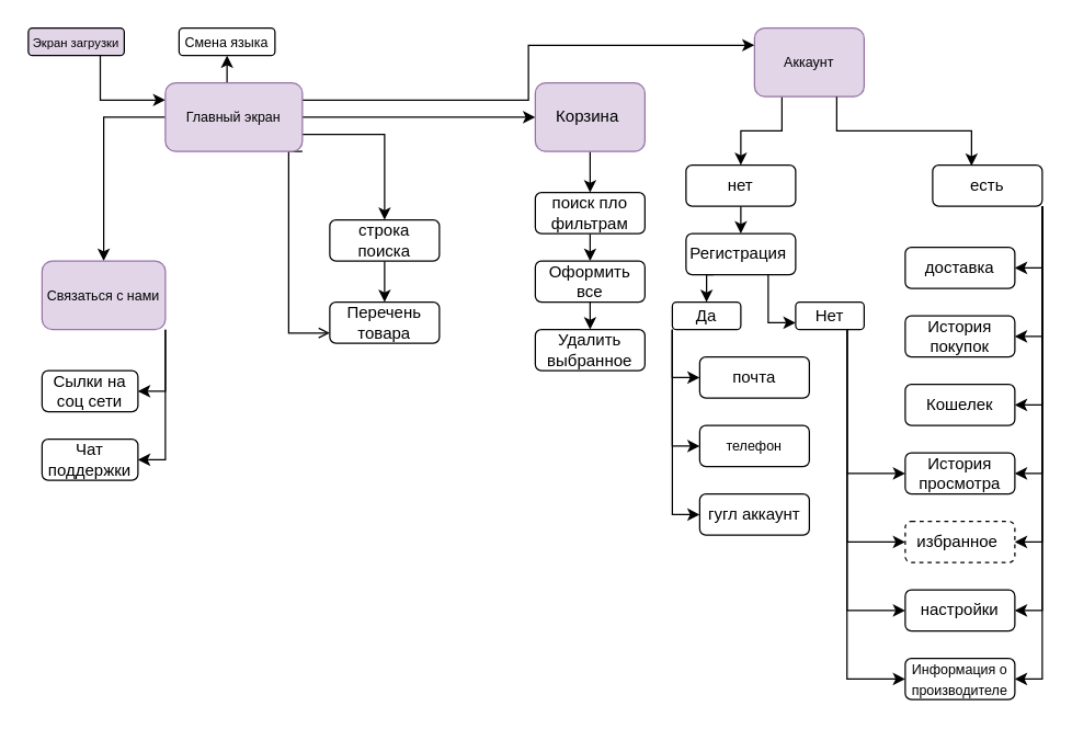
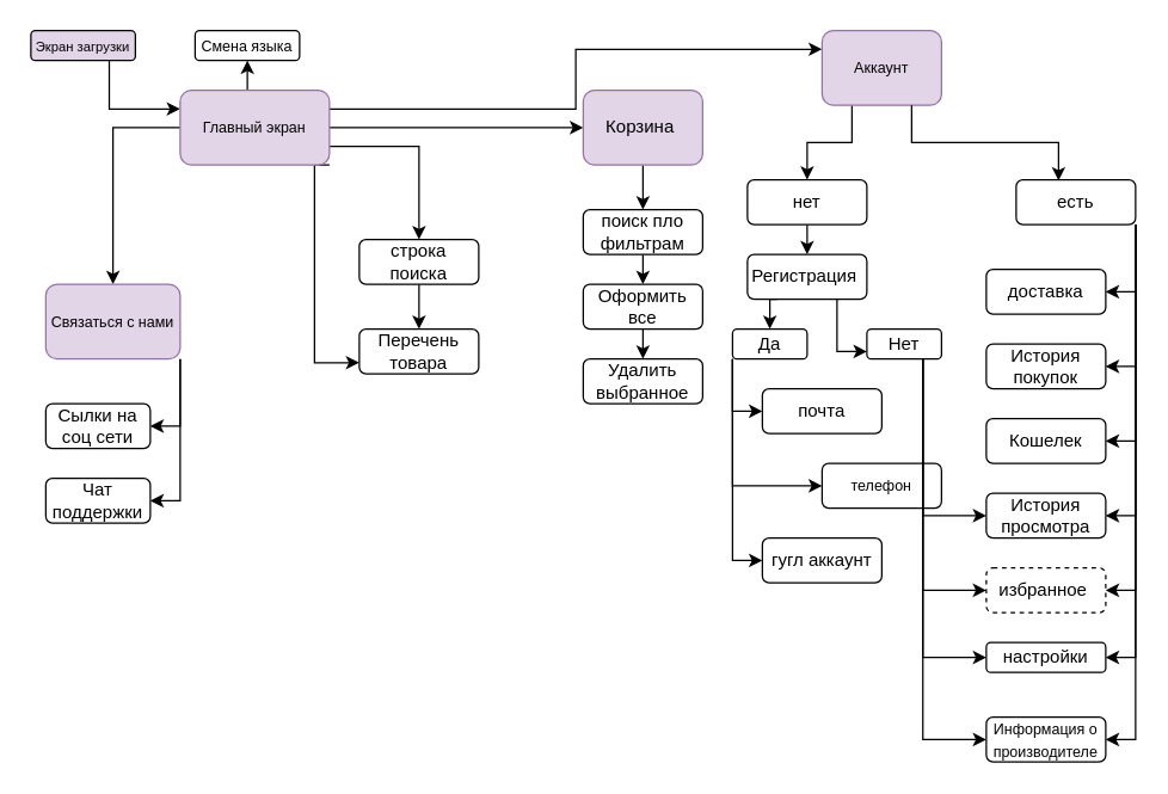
- <mxCell id="7" style="edgeStyle=orthogonalEdgeStyle;rounded=0;orthogonalLoop=1;jettySize=auto;html=1;exitX=1;exitY=1;exitDx=0;exitDy=0;entryX=0;entryY=0.75;entryDx=0;entryDy=0;endArrow=open;" edge="1" parent="1" source="10" target="48"><mxGeometry relative="1" as="geometry"><Array as="points"><mxPoint x="210" y="110" /><mxPoint x="210" y="243" /></Array></mxGeometry></mxCell>
+ <mxCell id="7" style="edgeStyle=orthogonalEdgeStyle;rounded=0;orthogonalLoop=1;jettySize=auto;html=1;exitX=1;exitY=1;exitDx=0;exitDy=0;entryX=0;entryY=0.75;entryDx=0;entryDy=0;" edge="1" parent="1" source="10" target="48"><mxGeometry relative="1" as="geometry"><Array as="points"><mxPoint x="210" y="110" /><mxPoint x="210" y="243" /></Array></mxGeometry></mxCell>
- <mxCell id="21" value="&lt;font size=&quot;1&quot;&gt;телефон&lt;/font&gt;" style="rounded=1;whiteSpace=wrap;html=1;" vertex="1" parent="1"><mxGeometry x="510" y="310" width="80" height="30" as="geometry" /></mxCell>
+ <mxCell id="21" value="&lt;font size=&quot;1&quot;&gt;телефон&lt;/font&gt;" style="rounded=1;whiteSpace=wrap;html=1;" vertex="1" parent="1"><mxGeometry x="550" y="310" width="80" height="30" as="geometry" /></mxCell>
- <mxCell id="25" value="настройки" style="rounded=1;whiteSpace=wrap;html=1;" vertex="1" parent="1"><mxGeometry x="660" y="430" width="80" height="30" as="geometry" /></mxCell>
+ <mxCell id="25" value="настройки" style="rounded=1;whiteSpace=wrap;html=1;" vertex="1" parent="1"><mxGeometry x="660" y="430" width="80" height="20" as="geometry" /></mxCell>
